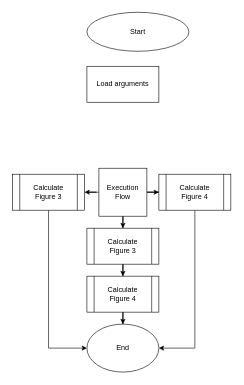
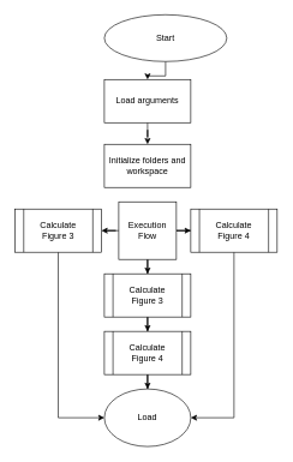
+ <mxCell id="2" value="" style="edgeStyle=orthogonalEdgeStyle;rounded=0;orthogonalLoop=1;jettySize=auto;html=1;" edge="1" parent="1" source="3" target="6"><mxGeometry relative="1" as="geometry" /></mxCell>
+ <mxCell id="5" value="" style="edgeStyle=orthogonalEdgeStyle;rounded=0;orthogonalLoop=1;jettySize=auto;html=1;" edge="1" parent="1" source="6" target="4"><mxGeometry relative="1" as="geometry" /></mxCell>
+ <mxCell id="4" value="&lt;span&gt;Initialize folders and workspace&lt;/span&gt;" style="rounded=0;whiteSpace=wrap;html=1;" vertex="1" parent="1"><mxGeometry x="144" y="200" width="120" height="60" as="geometry" /></mxCell>
- <mxCell id="19" value="End" style="ellipse;whiteSpace=wrap;html=1;" vertex="1" parent="1"><mxGeometry x="144" y="540" width="120" height="80" as="geometry" /></mxCell>
+ <mxCell id="19" value="Load" style="ellipse;whiteSpace=wrap;html=1;" vertex="1" parent="1"><mxGeometry x="144" y="540" width="120" height="80" as="geometry" /></mxCell>
